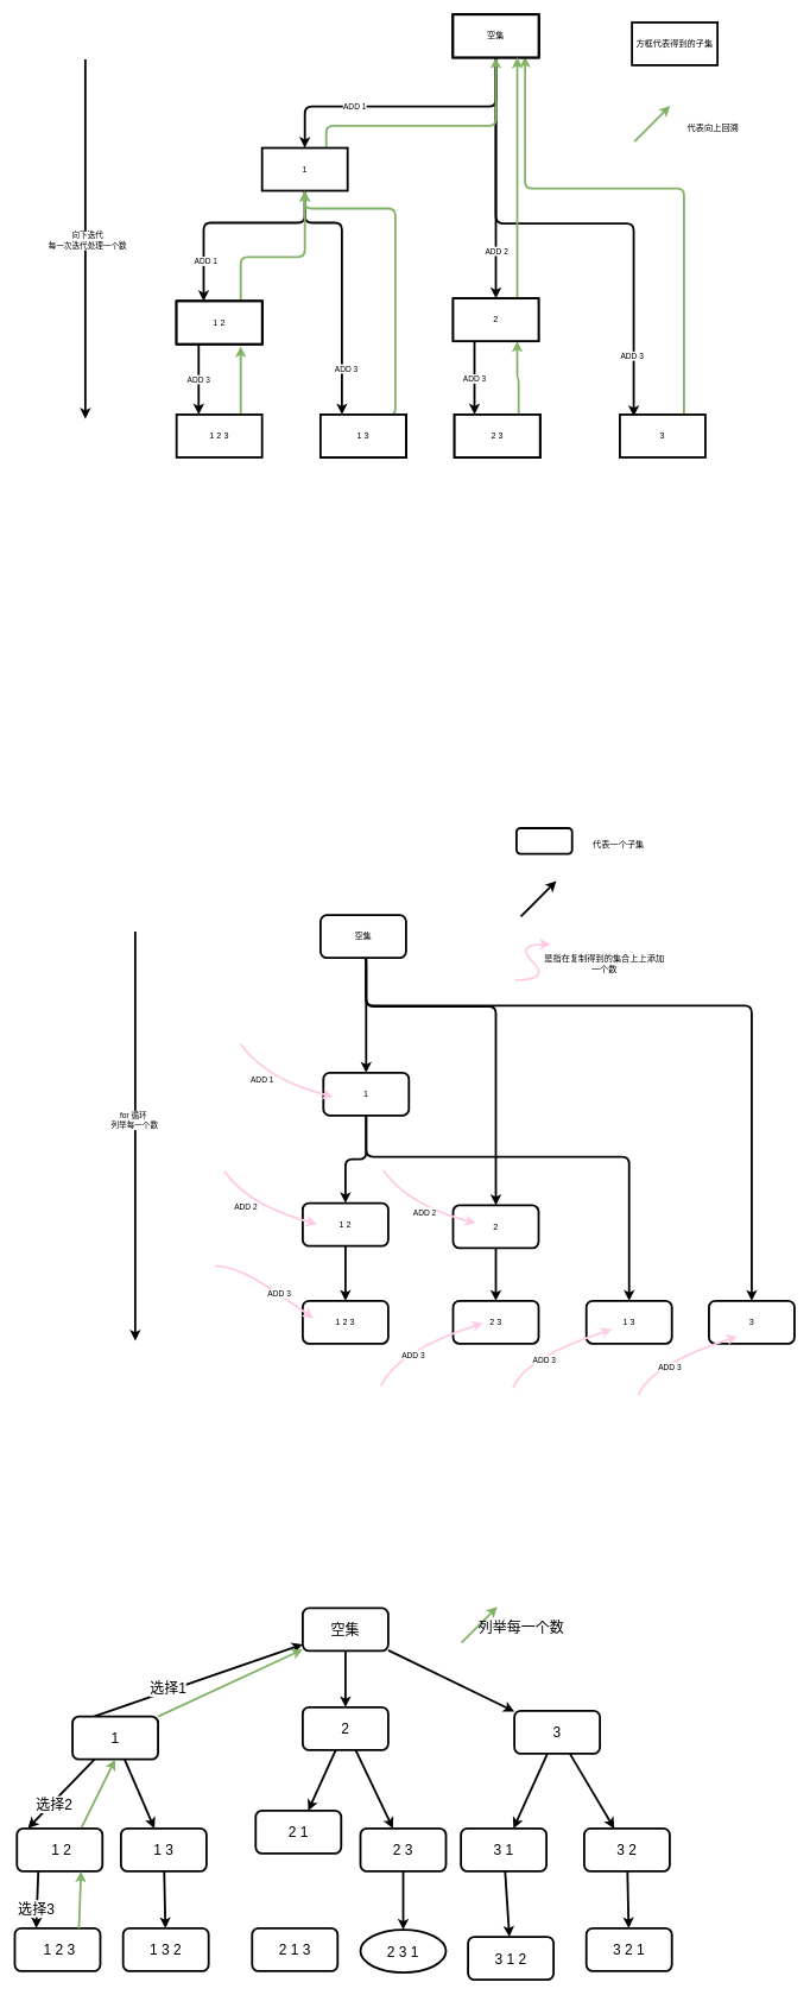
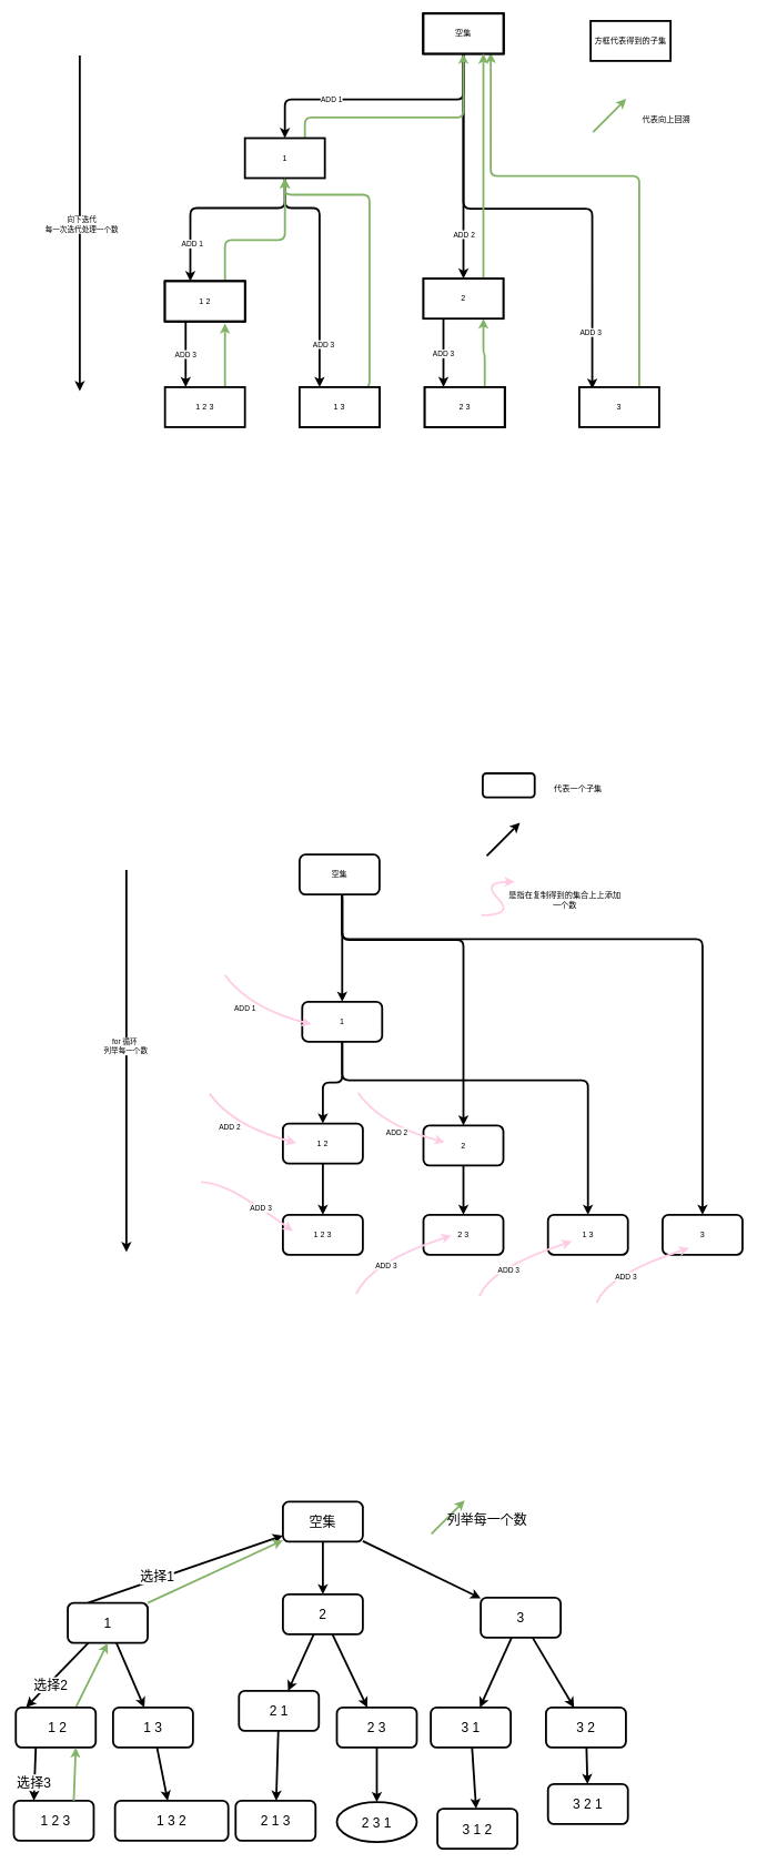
+ <mxCell id="104" value="" style="edgeStyle=none;rounded=1;orthogonalLoop=1;jettySize=auto;html=1;strokeColor=#000000;strokeWidth=3;fontSize=20;" edge="1" parent="1" source="105" target="114"><mxGeometry relative="1" as="geometry" /></mxCell>
- <mxCell id="113" value="1 3 2" style="whiteSpace=wrap;html=1;rounded=1;strokeWidth=3;glass=0;sketch=0;fontSize=20;" vertex="1" parent="1"><mxGeometry x="172" y="2704" width="120" height="60" as="geometry" /></mxCell>
+ <mxCell id="113" value="1 3 2" style="whiteSpace=wrap;html=1;rounded=1;strokeWidth=3;glass=0;sketch=0;fontSize=20;" vertex="1" parent="1"><mxGeometry x="172" y="2704" width="170" height="60" as="geometry" /></mxCell>
- <mxCell id="117" value="3 2 1" style="whiteSpace=wrap;html=1;rounded=1;strokeWidth=3;glass=0;sketch=0;fontSize=20;" vertex="1" parent="1"><mxGeometry x="822" y="2704" width="120" height="60" as="geometry" /></mxCell>
+ <mxCell id="117" value="3 2 1" style="whiteSpace=wrap;html=1;rounded=1;strokeWidth=3;glass=0;sketch=0;fontSize=20;" vertex="1" parent="1"><mxGeometry x="822" y="2679" width="120" height="60" as="geometry" /></mxCell>
